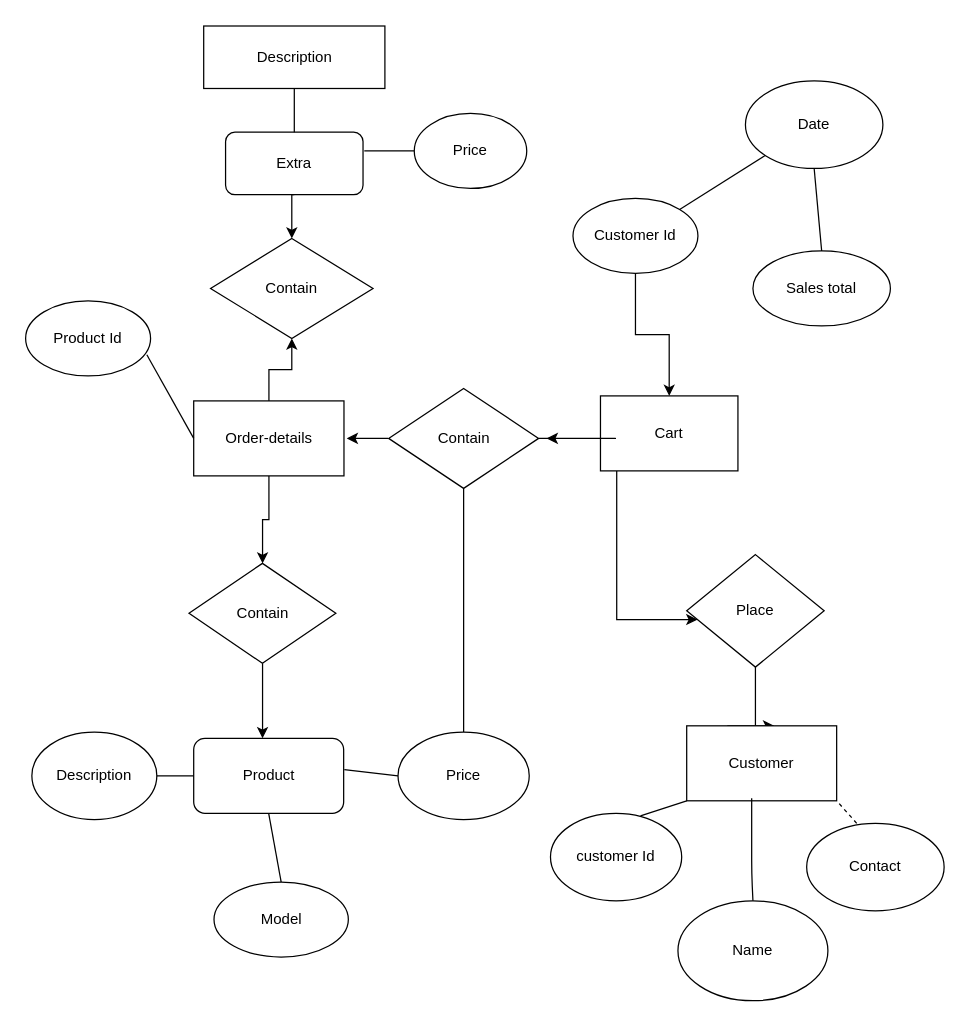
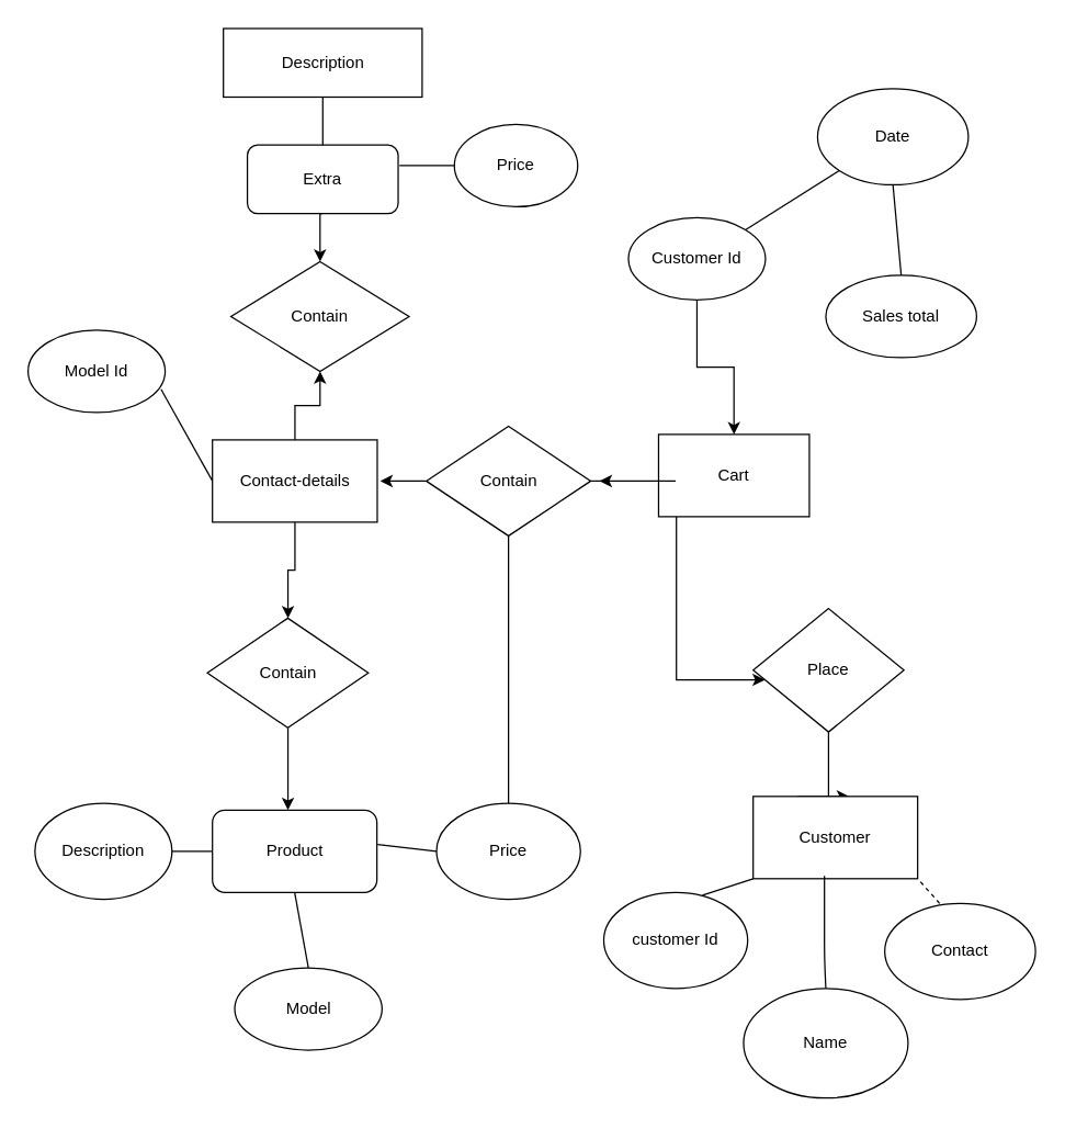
- <mxCell id="9" value="&lt;div&gt;Product Id&lt;/div&gt;" style="ellipse;whiteSpace=wrap;html=1;" parent="1" vertex="1"><mxGeometry x="20" y="240" width="100" height="60" as="geometry" /></mxCell>
+ <mxCell id="9" value="&lt;div&gt;Model Id&lt;/div&gt;" style="ellipse;whiteSpace=wrap;html=1;" parent="1" vertex="1"><mxGeometry x="20" y="240" width="100" height="60" as="geometry" /></mxCell>
- <mxCell id="8" value="Order-details" style="rounded=0;whiteSpace=wrap;html=1;" parent="1" vertex="1"><mxGeometry x="154.5" y="320" width="120.25" height="60" as="geometry" /></mxCell>
+ <mxCell id="8" value="Contact-details" style="rounded=0;whiteSpace=wrap;html=1;" parent="1" vertex="1"><mxGeometry x="154.5" y="320" width="120.25" height="60" as="geometry" /></mxCell>
